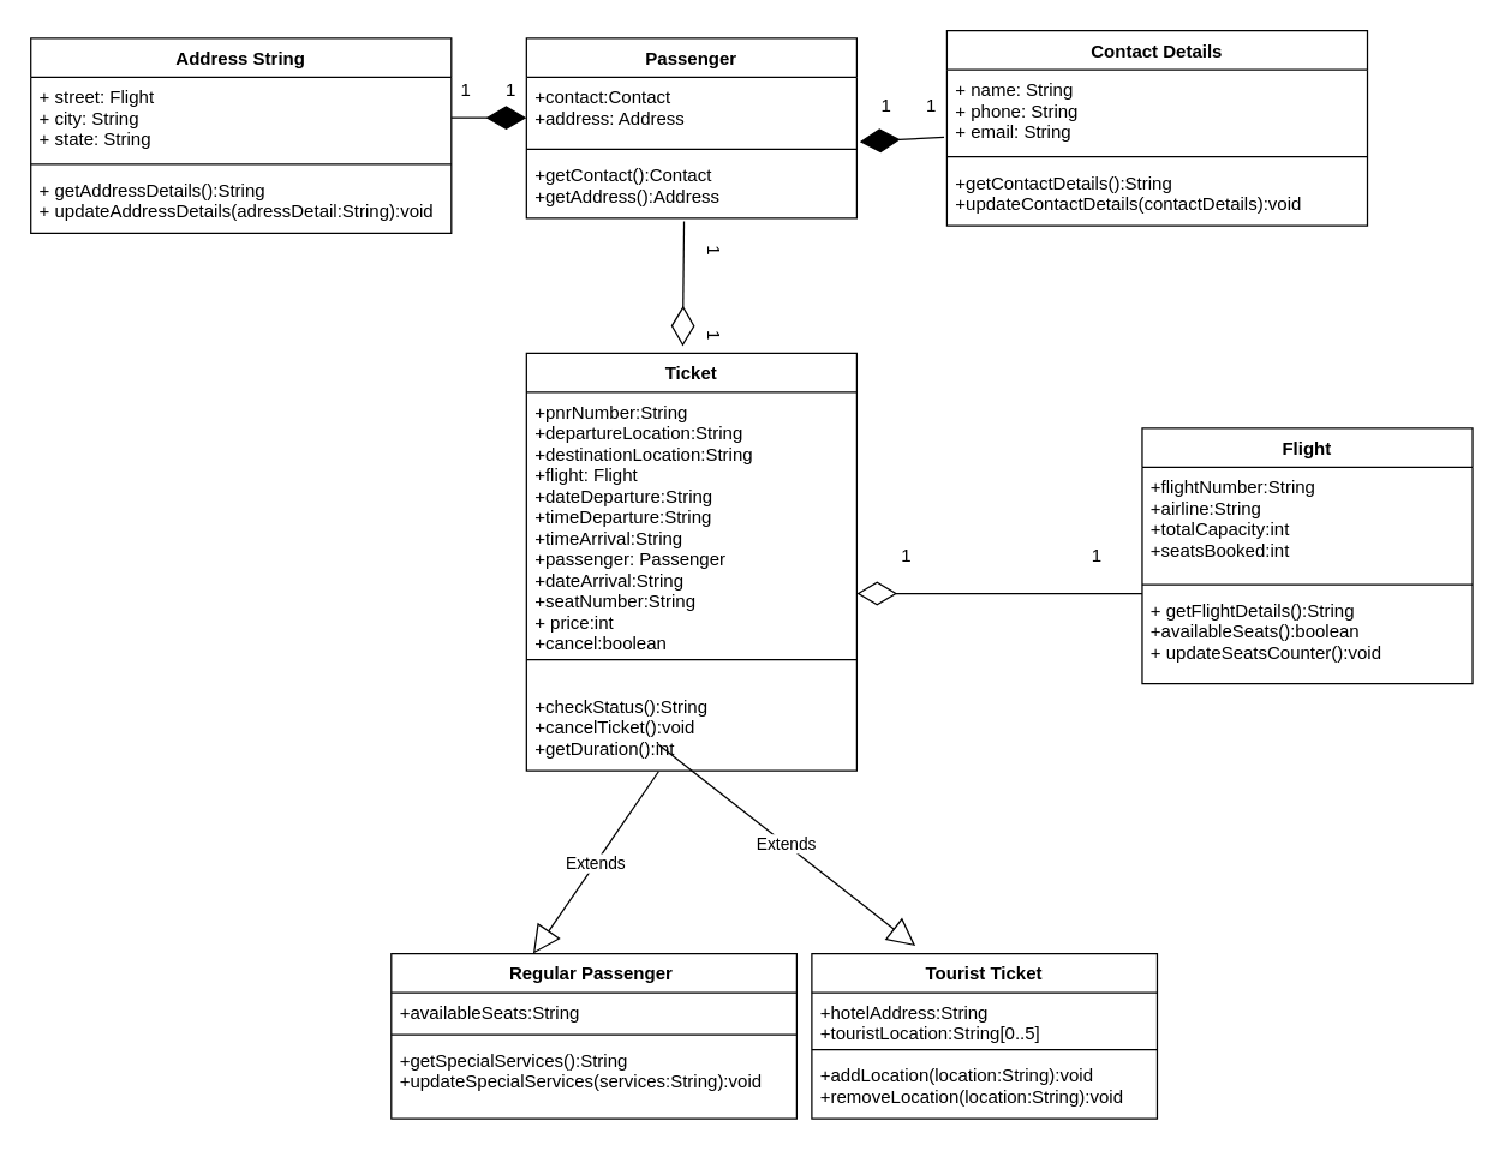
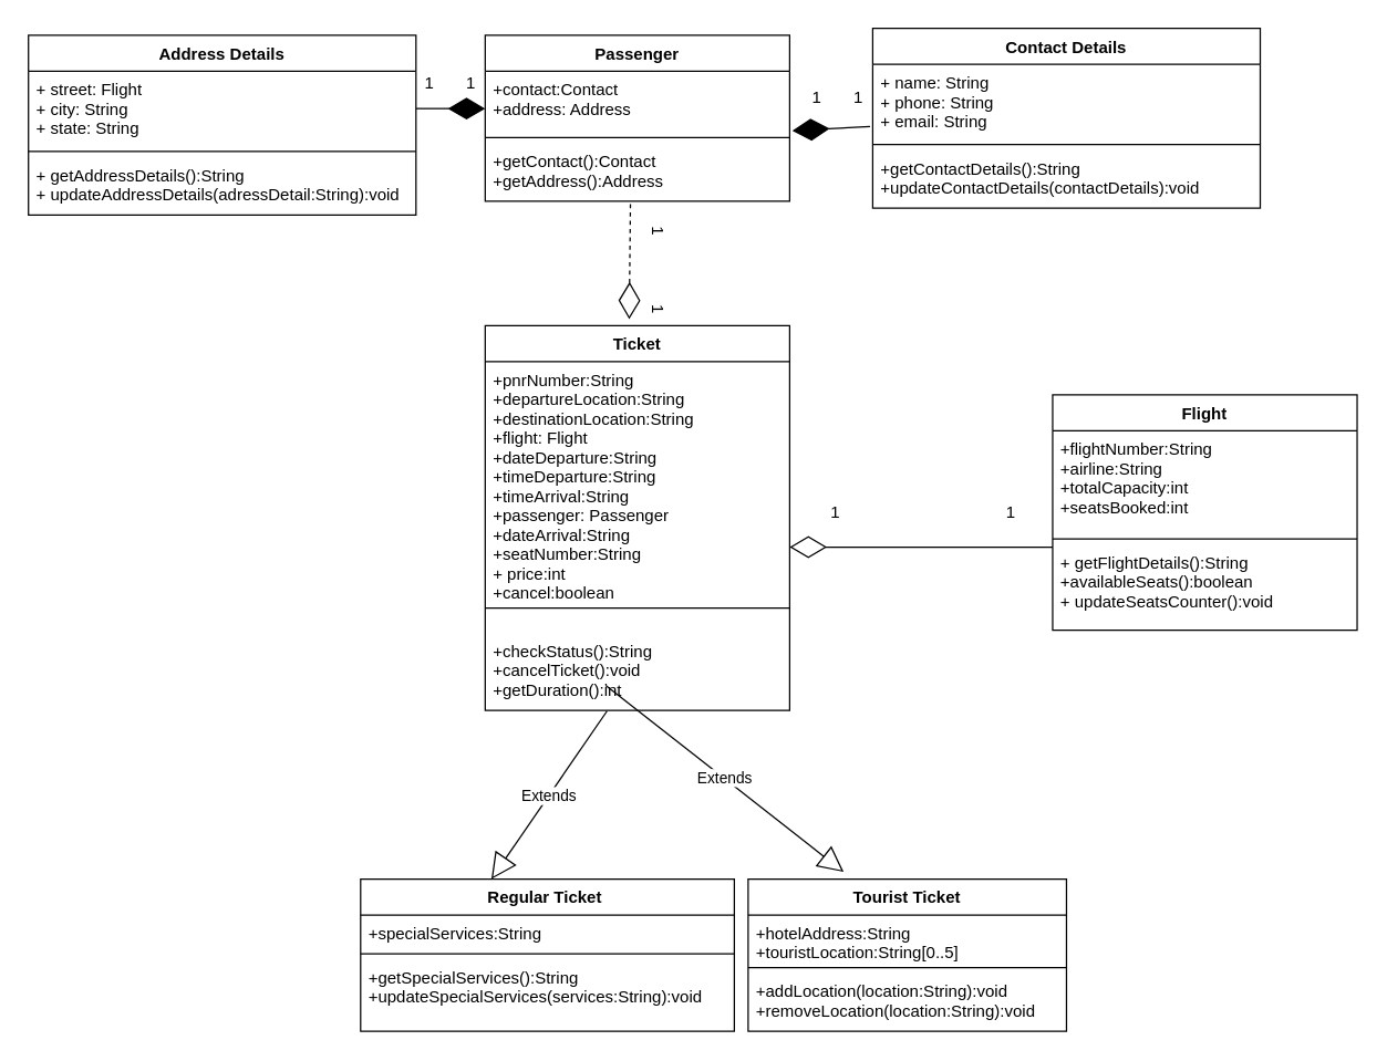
- <mxCell id="7" value="Address String&#10;" style="swimlane;fontStyle=1;align=center;verticalAlign=top;childLayout=stackLayout;horizontal=1;startSize=26;horizontalStack=0;resizeParent=1;resizeParentMax=0;resizeLast=0;collapsible=1;marginBottom=0;" parent="1" vertex="1"><mxGeometry x="20" y="25" width="280" height="130" as="geometry" /></mxCell>
+ <mxCell id="7" value="Address Details&#10;" style="swimlane;fontStyle=1;align=center;verticalAlign=top;childLayout=stackLayout;horizontal=1;startSize=26;horizontalStack=0;resizeParent=1;resizeParentMax=0;resizeLast=0;collapsible=1;marginBottom=0;" parent="1" vertex="1"><mxGeometry x="20" y="25" width="280" height="130" as="geometry" /></mxCell>
- <mxCell id="16" value="" style="endArrow=diamondThin;endFill=0;endSize=24;html=1;entryX=0.473;entryY=-0.017;entryDx=0;entryDy=0;entryPerimeter=0;exitX=0.477;exitY=1.048;exitDx=0;exitDy=0;exitPerimeter=0;" parent="1" source="6" target="12" edge="1"><mxGeometry width="160" relative="1" as="geometry"><mxPoint x="370" y="165" as="sourcePoint" /><mxPoint x="530" y="165" as="targetPoint" /></mxGeometry></mxCell>
+ <mxCell id="16" value="" style="endArrow=diamondThin;endFill=0;endSize=24;html=1;entryX=0.473;entryY=-0.017;entryDx=0;entryDy=0;entryPerimeter=0;exitX=0.477;exitY=1.048;exitDx=0;exitDy=0;exitPerimeter=0;dashed=1;" parent="1" source="6" target="12" edge="1"><mxGeometry width="160" relative="1" as="geometry"><mxPoint x="370" y="165" as="sourcePoint" /><mxPoint x="530" y="165" as="targetPoint" /></mxGeometry></mxCell>
- <mxCell id="22" value="Regular Passenger " style="swimlane;fontStyle=1;align=center;verticalAlign=top;childLayout=stackLayout;horizontal=1;startSize=26;horizontalStack=0;resizeParent=1;resizeParentMax=0;resizeLast=0;collapsible=1;marginBottom=0;" parent="1" vertex="1"><mxGeometry x="260" y="635" width="270" height="110" as="geometry" /></mxCell>
+ <mxCell id="22" value="Regular Ticket " style="swimlane;fontStyle=1;align=center;verticalAlign=top;childLayout=stackLayout;horizontal=1;startSize=26;horizontalStack=0;resizeParent=1;resizeParentMax=0;resizeLast=0;collapsible=1;marginBottom=0;" parent="1" vertex="1"><mxGeometry x="260" y="635" width="270" height="110" as="geometry" /></mxCell>
- <mxCell id="23" value="+availableSeats:String" style="text;strokeColor=none;fillColor=none;align=left;verticalAlign=top;spacingLeft=4;spacingRight=4;overflow=hidden;rotatable=0;points=[[0,0.5],[1,0.5]];portConstraint=eastwest;" parent="22" vertex="1"><mxGeometry y="26" width="270" height="24" as="geometry" /></mxCell>
+ <mxCell id="23" value="+specialServices:String" style="text;strokeColor=none;fillColor=none;align=left;verticalAlign=top;spacingLeft=4;spacingRight=4;overflow=hidden;rotatable=0;points=[[0,0.5],[1,0.5]];portConstraint=eastwest;" parent="22" vertex="1"><mxGeometry y="26" width="270" height="24" as="geometry" /></mxCell>
